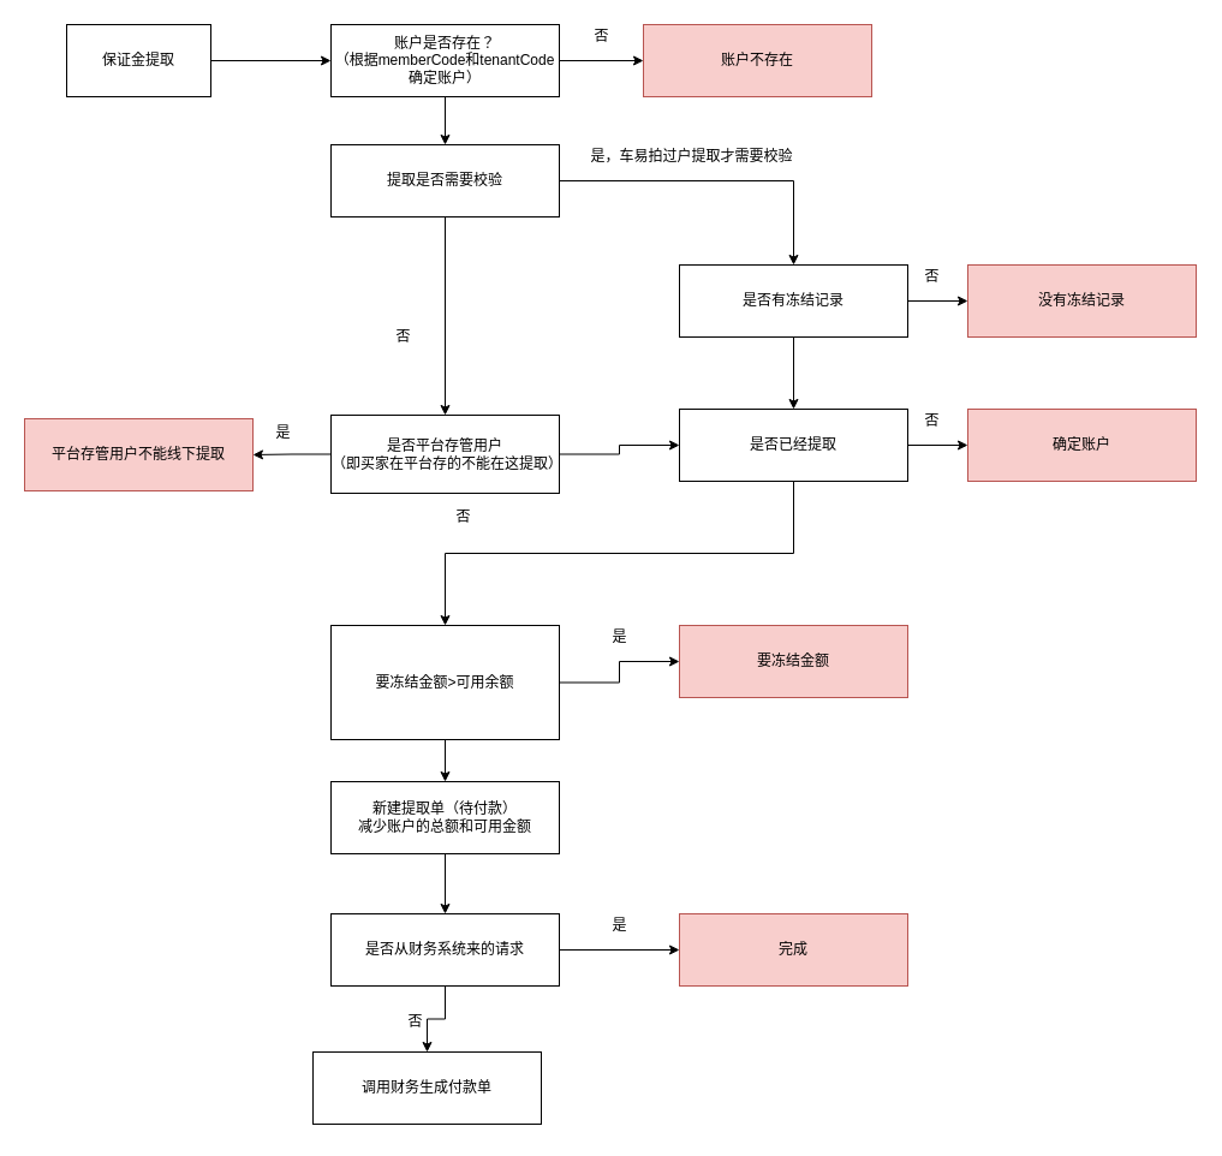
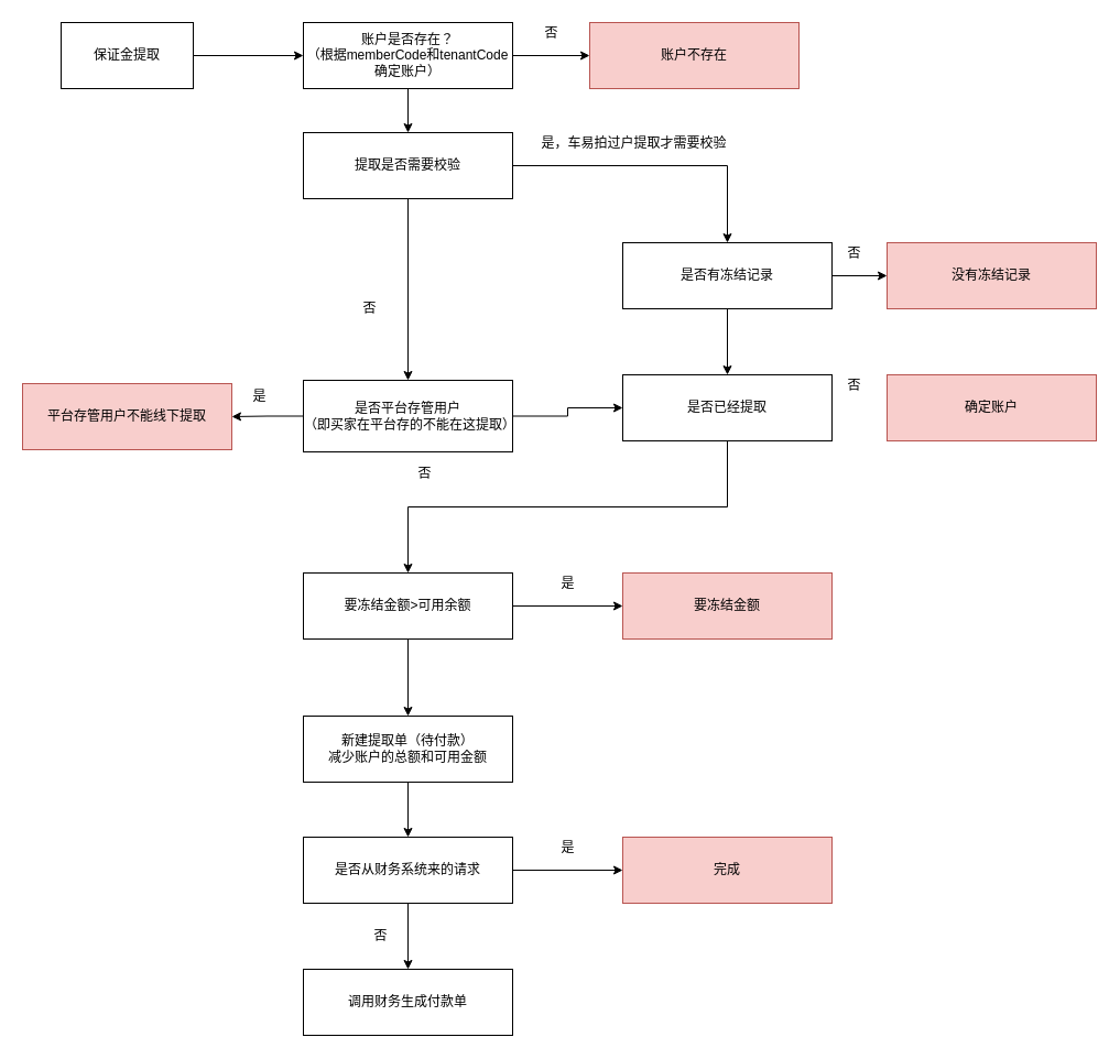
- <mxCell id="30" style="edgeStyle=orthogonalEdgeStyle;rounded=0;orthogonalLoop=1;jettySize=auto;html=1;exitX=1;exitY=0.5;exitDx=0;exitDy=0;entryX=0;entryY=0.5;entryDx=0;entryDy=0;" edge="1" parent="1" source="32" target="34"><mxGeometry relative="1" as="geometry" /></mxCell>
- <mxCell id="18" value="要冻结金额&amp;gt;可用余额" style="rounded=0;whiteSpace=wrap;html=1;" vertex="1" parent="1"><mxGeometry x="275" y="520" width="190" height="95" as="geometry" /></mxCell>
+ <mxCell id="18" value="要冻结金额&amp;gt;可用余额" style="rounded=0;whiteSpace=wrap;html=1;" vertex="1" parent="1"><mxGeometry x="275" y="520" width="190" height="60" as="geometry" /></mxCell>
- <mxCell id="28" value="调用财务生成付款单" style="rounded=0;whiteSpace=wrap;html=1;" vertex="1" parent="1"><mxGeometry x="260" y="875" width="190" height="60" as="geometry" /></mxCell>
+ <mxCell id="28" value="调用财务生成付款单" style="rounded=0;whiteSpace=wrap;html=1;" vertex="1" parent="1"><mxGeometry x="275" y="880" width="190" height="60" as="geometry" /></mxCell>
